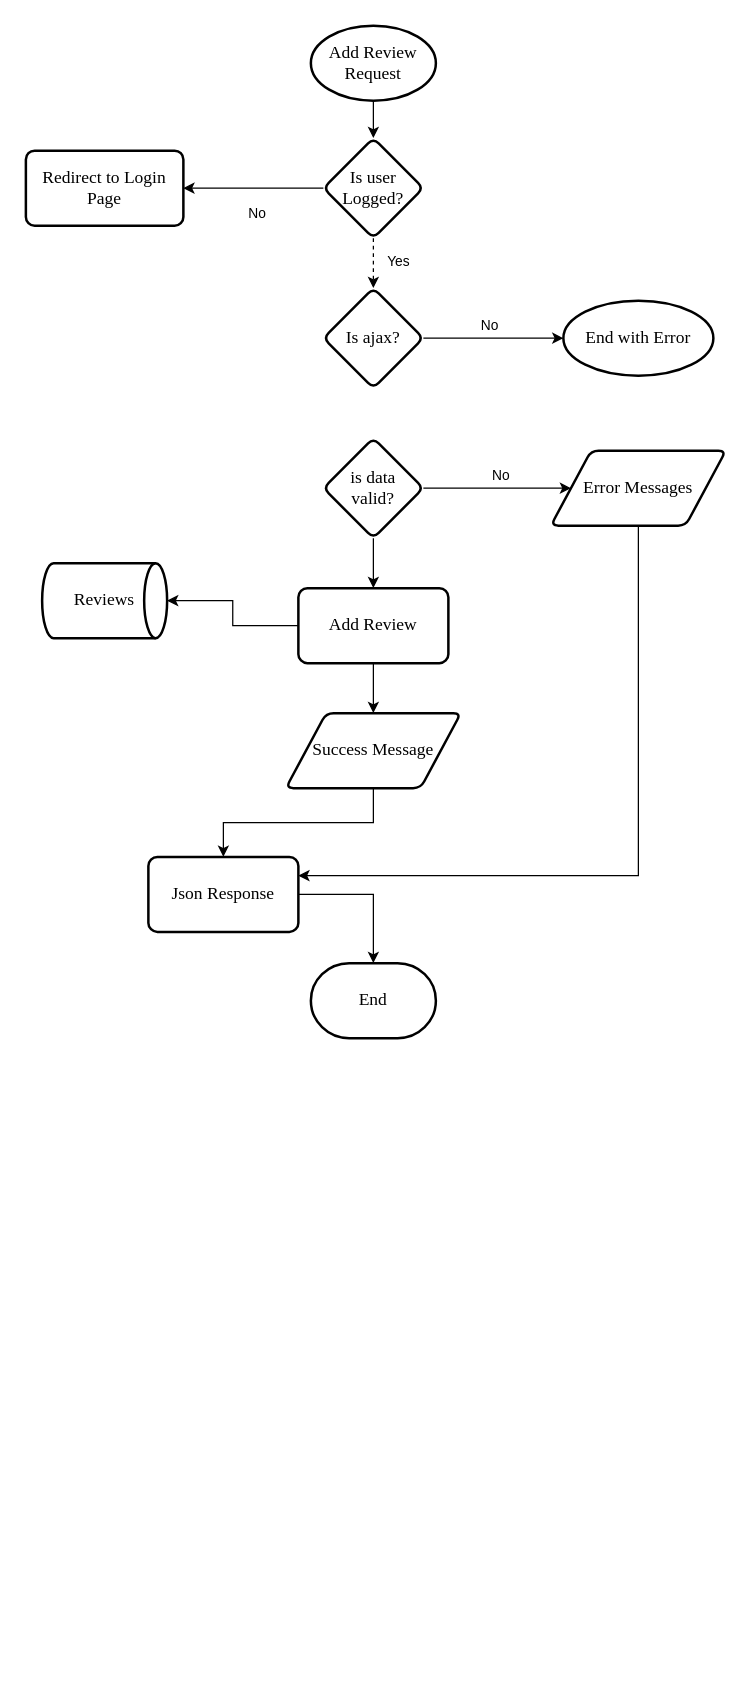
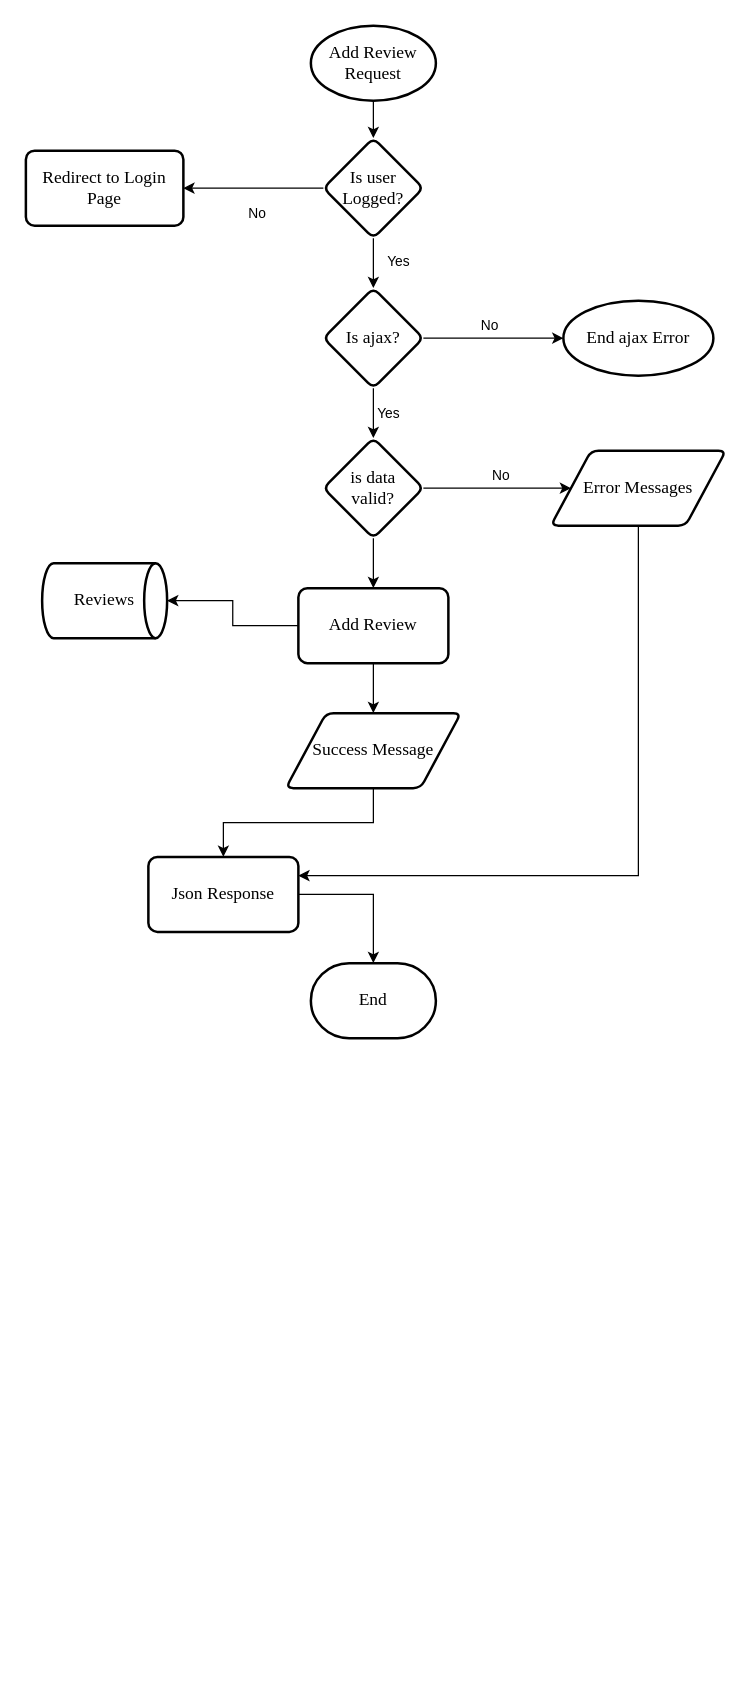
- <mxCell id="6" value="Yes" style="edgeStyle=orthogonalEdgeStyle;rounded=0;orthogonalLoop=1;jettySize=auto;html=1;dashed=1;" edge="1" parent="1" source="7" target="11"><mxGeometry x="-0.071" y="20" relative="1" as="geometry"><mxPoint x="298" y="230" as="targetPoint" /><mxPoint as="offset" /></mxGeometry></mxCell>
+ <mxCell id="6" value="Yes" style="edgeStyle=orthogonalEdgeStyle;rounded=0;orthogonalLoop=1;jettySize=auto;html=1;" edge="1" parent="1" source="7" target="11"><mxGeometry x="-0.071" y="20" relative="1" as="geometry"><mxPoint x="298" y="230" as="targetPoint" /><mxPoint as="offset" /></mxGeometry></mxCell>
- <mxCell id="12" value="End with Error" style="ellipse;whiteSpace=wrap;html=1;fontSize=14;fontFamily=Times New Roman;strokeWidth=2;rounded=1;arcSize=12;" vertex="1" parent="1"><mxGeometry x="450" y="240" width="120" height="60" as="geometry" /></mxCell>
+ <mxCell id="12" value="End ajax Error" style="ellipse;whiteSpace=wrap;html=1;fontSize=14;fontFamily=Times New Roman;strokeWidth=2;rounded=1;arcSize=12;" vertex="1" parent="1"><mxGeometry x="450" y="240" width="120" height="60" as="geometry" /></mxCell>
+ <mxCell id="10" value="Yes" style="edgeStyle=orthogonalEdgeStyle;rounded=0;orthogonalLoop=1;jettySize=auto;html=1;" edge="1" parent="1" source="11" target="17"><mxGeometry y="12" relative="1" as="geometry"><mxPoint as="offset" /></mxGeometry></mxCell>
